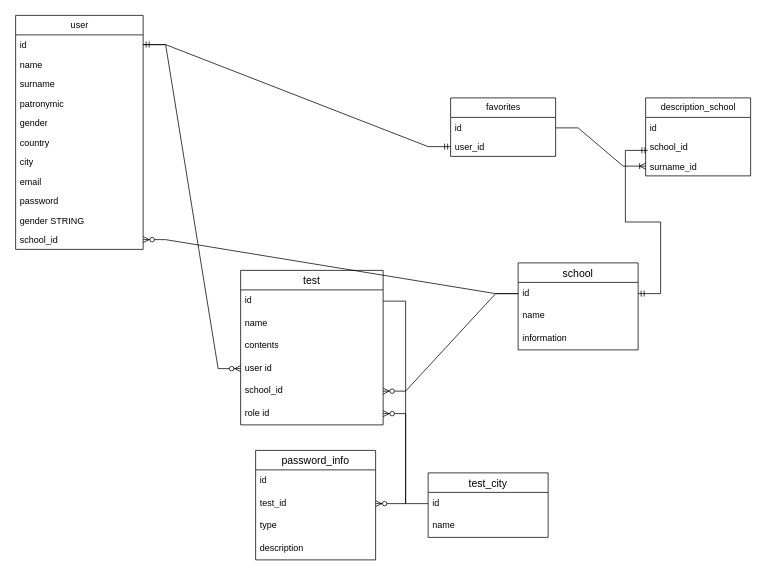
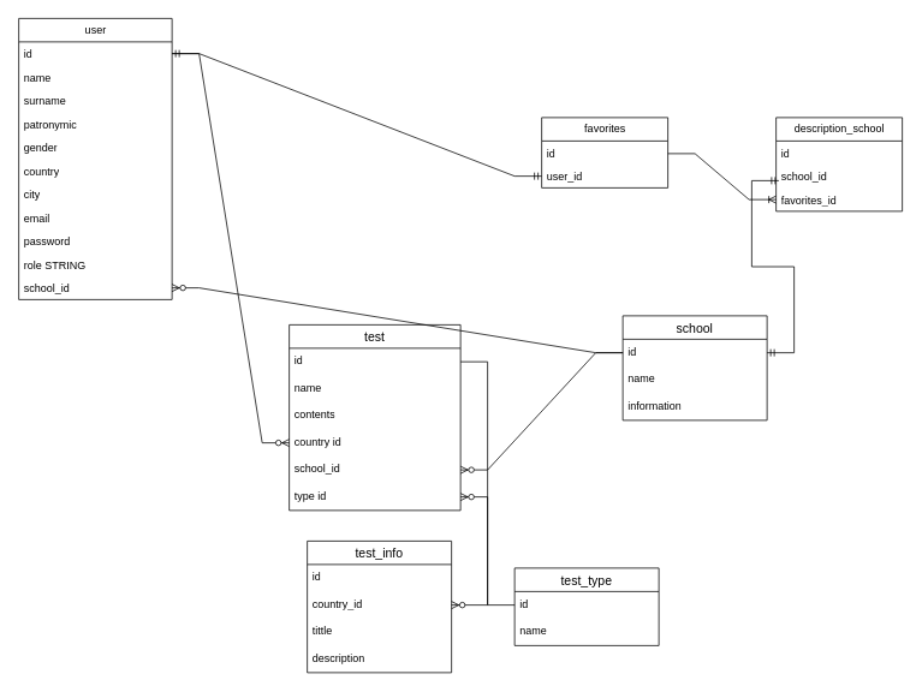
- <mxCell id="32" value="surname_id&lt;br&gt;" style="text;strokeColor=none;fillColor=none;align=left;verticalAlign=top;spacingLeft=4;spacingRight=4;overflow=hidden;rotatable=0;points=[[0,0.5],[1,0.5]];portConstraint=eastwest;whiteSpace=wrap;html=1;" parent="29" vertex="1"><mxGeometry y="78" width="140" height="26" as="geometry" /></mxCell>
+ <mxCell id="32" value="favorites_id&lt;br&gt;" style="text;strokeColor=none;fillColor=none;align=left;verticalAlign=top;spacingLeft=4;spacingRight=4;overflow=hidden;rotatable=0;points=[[0,0.5],[1,0.5]];portConstraint=eastwest;whiteSpace=wrap;html=1;" parent="29" vertex="1"><mxGeometry y="78" width="140" height="26" as="geometry" /></mxCell>
- <mxCell id="12" value="gender STRING&lt;br&gt;" style="text;strokeColor=none;fillColor=none;align=left;verticalAlign=top;spacingLeft=4;spacingRight=4;overflow=hidden;rotatable=0;points=[[0,0.5],[1,0.5]];portConstraint=eastwest;whiteSpace=wrap;html=1;" parent="2" vertex="1"><mxGeometry y="260" width="170" height="26" as="geometry" /></mxCell>
+ <mxCell id="12" value="role STRING&lt;br&gt;" style="text;strokeColor=none;fillColor=none;align=left;verticalAlign=top;spacingLeft=4;spacingRight=4;overflow=hidden;rotatable=0;points=[[0,0.5],[1,0.5]];portConstraint=eastwest;whiteSpace=wrap;html=1;" parent="2" vertex="1"><mxGeometry y="260" width="170" height="26" as="geometry" /></mxCell>
- <mxCell id="22" value="user id" style="text;strokeColor=none;fillColor=none;spacingLeft=4;spacingRight=4;overflow=hidden;rotatable=0;points=[[0,0.5],[1,0.5]];portConstraint=eastwest;fontSize=12;whiteSpace=wrap;html=1;" parent="18" vertex="1"><mxGeometry y="116" width="190" height="30" as="geometry" /></mxCell>
+ <mxCell id="22" value="country id" style="text;strokeColor=none;fillColor=none;spacingLeft=4;spacingRight=4;overflow=hidden;rotatable=0;points=[[0,0.5],[1,0.5]];portConstraint=eastwest;fontSize=12;whiteSpace=wrap;html=1;" parent="18" vertex="1"><mxGeometry y="116" width="190" height="30" as="geometry" /></mxCell>
- <mxCell id="24" value="role id&lt;br&gt;" style="text;strokeColor=none;fillColor=none;spacingLeft=4;spacingRight=4;overflow=hidden;rotatable=0;points=[[0,0.5],[1,0.5]];portConstraint=eastwest;fontSize=12;whiteSpace=wrap;html=1;" parent="18" vertex="1"><mxGeometry y="176" width="190" height="30" as="geometry" /></mxCell>
+ <mxCell id="24" value="type id&lt;br&gt;" style="text;strokeColor=none;fillColor=none;spacingLeft=4;spacingRight=4;overflow=hidden;rotatable=0;points=[[0,0.5],[1,0.5]];portConstraint=eastwest;fontSize=12;whiteSpace=wrap;html=1;" parent="18" vertex="1"><mxGeometry y="176" width="190" height="30" as="geometry" /></mxCell>
- <mxCell id="42" value="password_info" style="swimlane;fontStyle=0;childLayout=stackLayout;horizontal=1;startSize=26;horizontalStack=0;resizeParent=1;resizeParentMax=0;resizeLast=0;collapsible=1;marginBottom=0;align=center;fontSize=14;" parent="1" vertex="1"><mxGeometry x="340" y="600" width="160" height="146" as="geometry" /></mxCell>
+ <mxCell id="42" value="test_info" style="swimlane;fontStyle=0;childLayout=stackLayout;horizontal=1;startSize=26;horizontalStack=0;resizeParent=1;resizeParentMax=0;resizeLast=0;collapsible=1;marginBottom=0;align=center;fontSize=14;" parent="1" vertex="1"><mxGeometry x="340" y="600" width="160" height="146" as="geometry" /></mxCell>
- <mxCell id="38" value="test_city" style="swimlane;fontStyle=0;childLayout=stackLayout;horizontal=1;startSize=26;horizontalStack=0;resizeParent=1;resizeParentMax=0;resizeLast=0;collapsible=1;marginBottom=0;align=center;fontSize=14;" parent="1" vertex="1"><mxGeometry x="570" y="630" width="160" height="86" as="geometry" /></mxCell>
+ <mxCell id="38" value="test_type" style="swimlane;fontStyle=0;childLayout=stackLayout;horizontal=1;startSize=26;horizontalStack=0;resizeParent=1;resizeParentMax=0;resizeLast=0;collapsible=1;marginBottom=0;align=center;fontSize=14;" parent="1" vertex="1"><mxGeometry x="570" y="630" width="160" height="86" as="geometry" /></mxCell>
- <mxCell id="44" value="test_id" style="text;strokeColor=none;fillColor=none;spacingLeft=4;spacingRight=4;overflow=hidden;rotatable=0;points=[[0,0.5],[1,0.5]];portConstraint=eastwest;fontSize=12;whiteSpace=wrap;html=1;" parent="42" vertex="1"><mxGeometry y="56" width="160" height="30" as="geometry" /></mxCell>
+ <mxCell id="44" value="country_id" style="text;strokeColor=none;fillColor=none;spacingLeft=4;spacingRight=4;overflow=hidden;rotatable=0;points=[[0,0.5],[1,0.5]];portConstraint=eastwest;fontSize=12;whiteSpace=wrap;html=1;" parent="42" vertex="1"><mxGeometry y="56" width="160" height="30" as="geometry" /></mxCell>
- <mxCell id="45" value="type" style="text;strokeColor=none;fillColor=none;spacingLeft=4;spacingRight=4;overflow=hidden;rotatable=0;points=[[0,0.5],[1,0.5]];portConstraint=eastwest;fontSize=12;whiteSpace=wrap;html=1;" parent="42" vertex="1"><mxGeometry y="86" width="160" height="30" as="geometry" /></mxCell>
+ <mxCell id="45" value="tittle" style="text;strokeColor=none;fillColor=none;spacingLeft=4;spacingRight=4;overflow=hidden;rotatable=0;points=[[0,0.5],[1,0.5]];portConstraint=eastwest;fontSize=12;whiteSpace=wrap;html=1;" parent="42" vertex="1"><mxGeometry y="86" width="160" height="30" as="geometry" /></mxCell>
